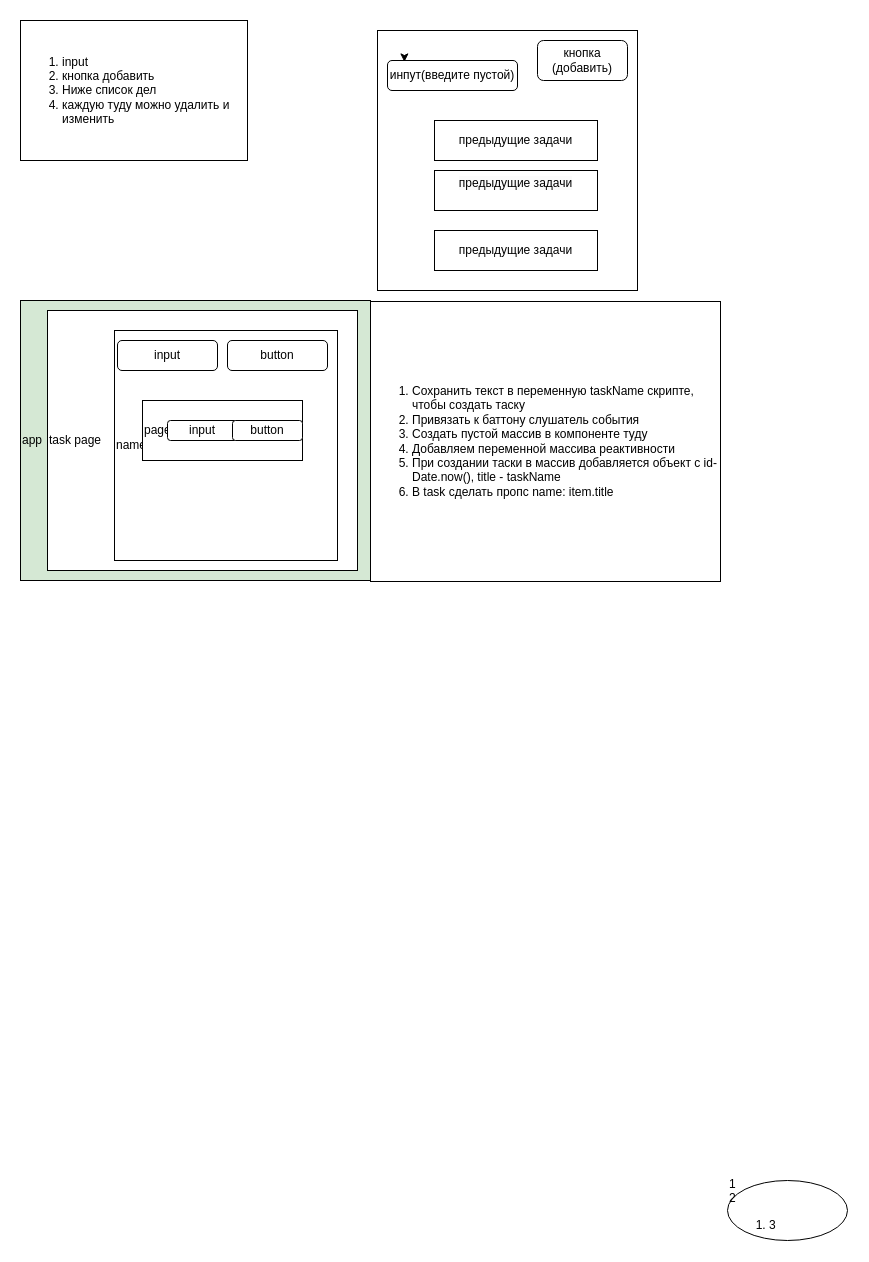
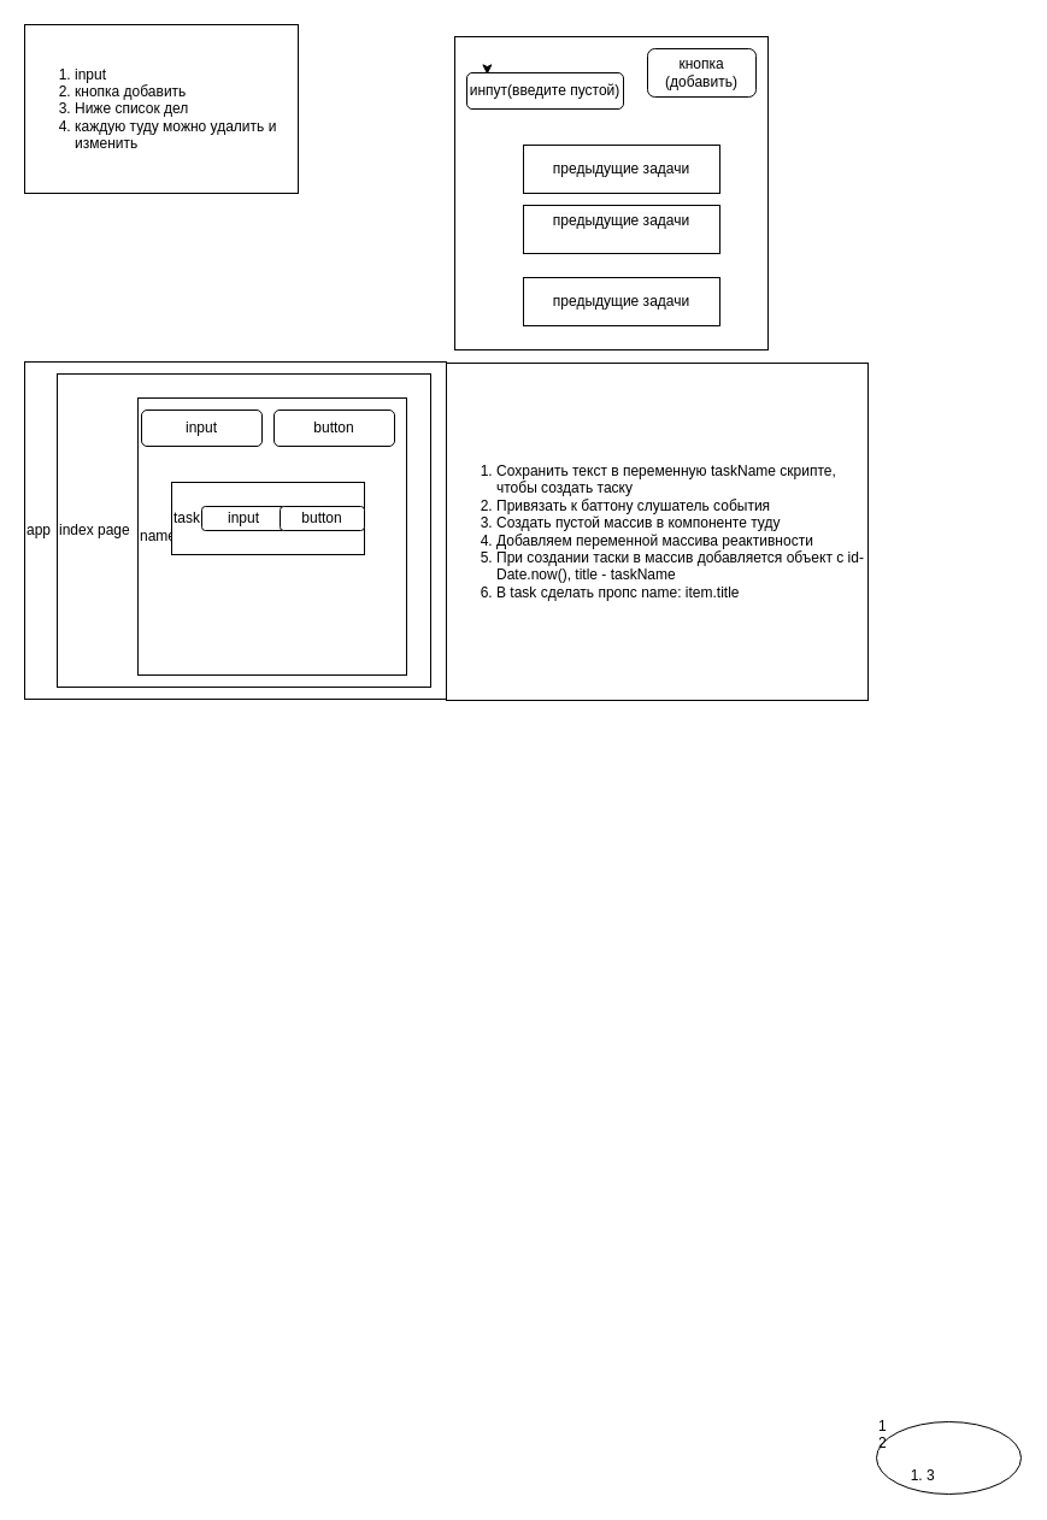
- <mxCell id="16" value="page" style="rounded=0;whiteSpace=wrap;html=1;align=left;" vertex="1" parent="1"><mxGeometry x="142" y="400" width="160" height="60" as="geometry" /></mxCell>
+ <mxCell id="16" value="task" style="rounded=0;whiteSpace=wrap;html=1;align=left;" vertex="1" parent="1"><mxGeometry x="142" y="400" width="160" height="60" as="geometry" /></mxCell>
- <mxCell id="11" value="app" style="rounded=0;whiteSpace=wrap;html=1;align=left;fillColor=#d5e8d4;" vertex="1" parent="1"><mxGeometry x="20" y="300" width="350" height="280" as="geometry" /></mxCell>
+ <mxCell id="11" value="app" style="rounded=0;whiteSpace=wrap;html=1;align=left;" vertex="1" parent="1"><mxGeometry x="20" y="300" width="350" height="280" as="geometry" /></mxCell>
- <mxCell id="12" value="task page" style="rounded=0;whiteSpace=wrap;html=1;align=left;" vertex="1" parent="1"><mxGeometry x="47" y="310" width="310" height="260" as="geometry" /></mxCell>
+ <mxCell id="12" value="index page" style="rounded=0;whiteSpace=wrap;html=1;align=left;" vertex="1" parent="1"><mxGeometry x="47" y="310" width="310" height="260" as="geometry" /></mxCell>
